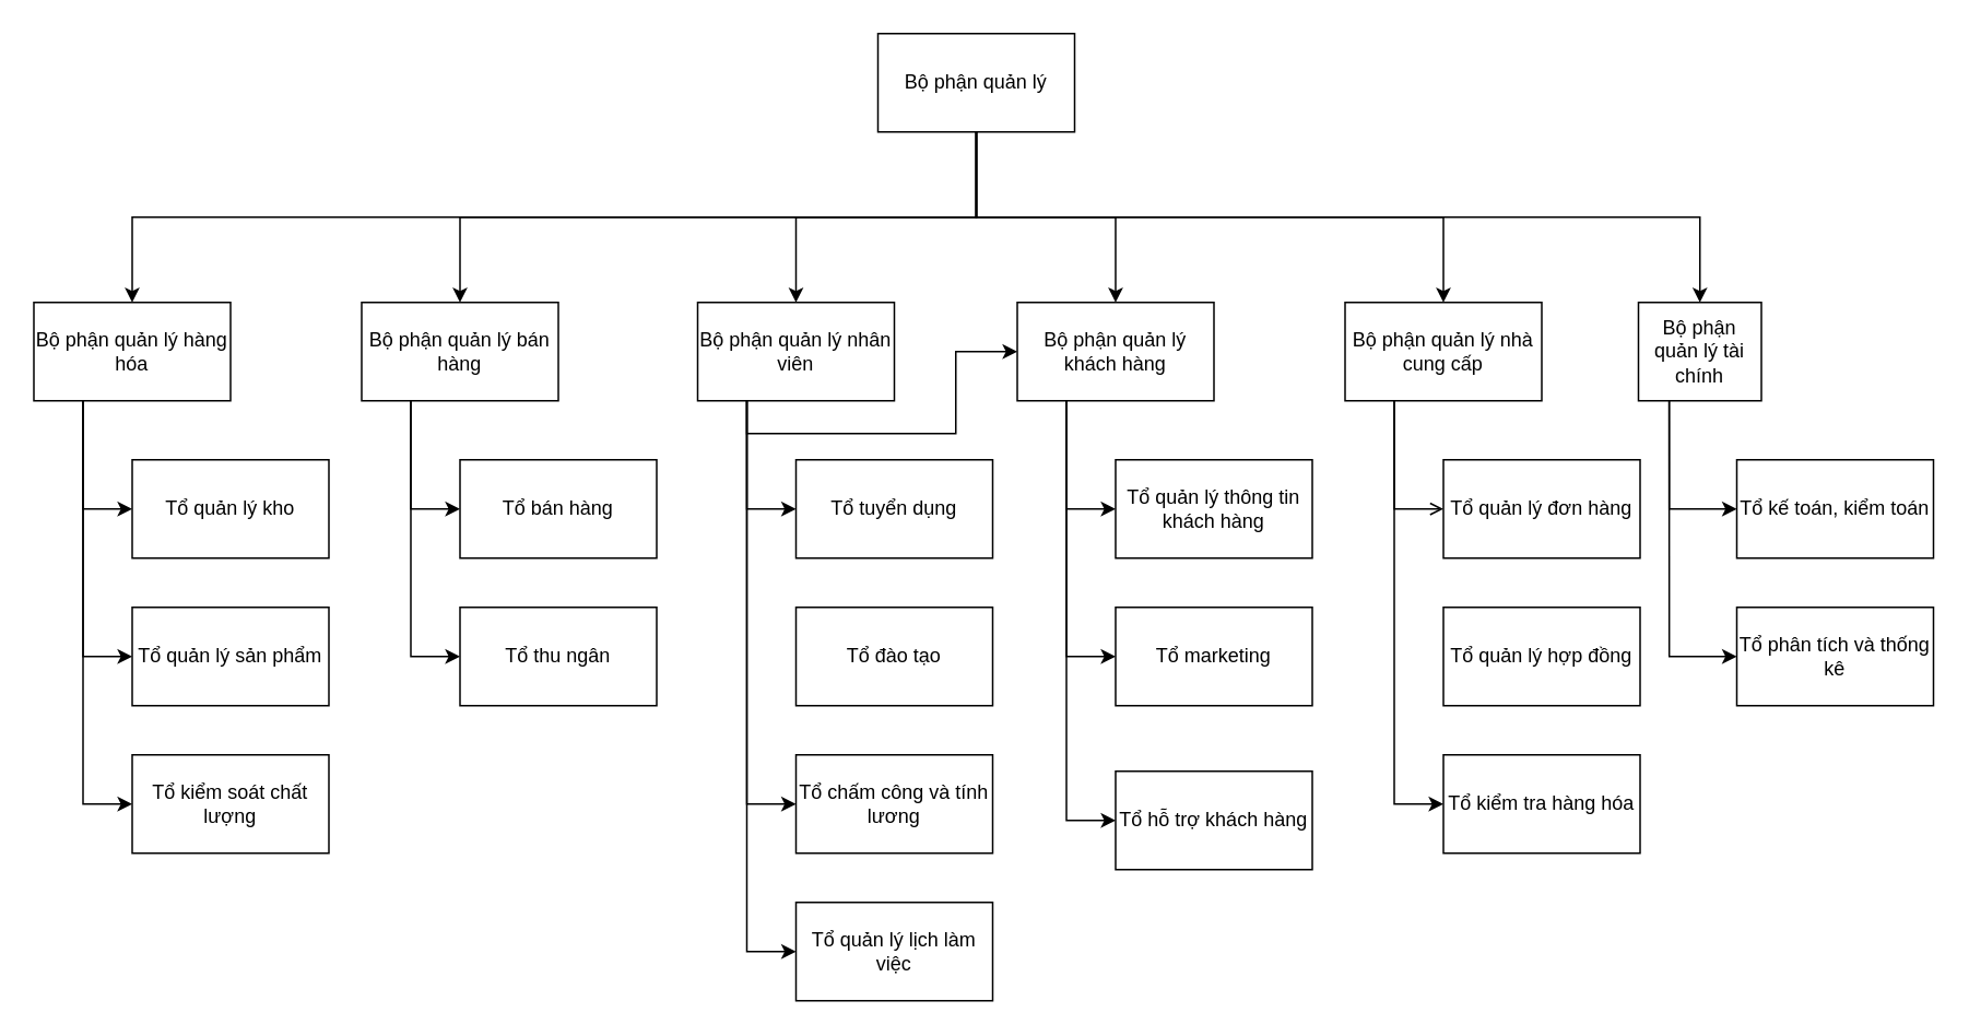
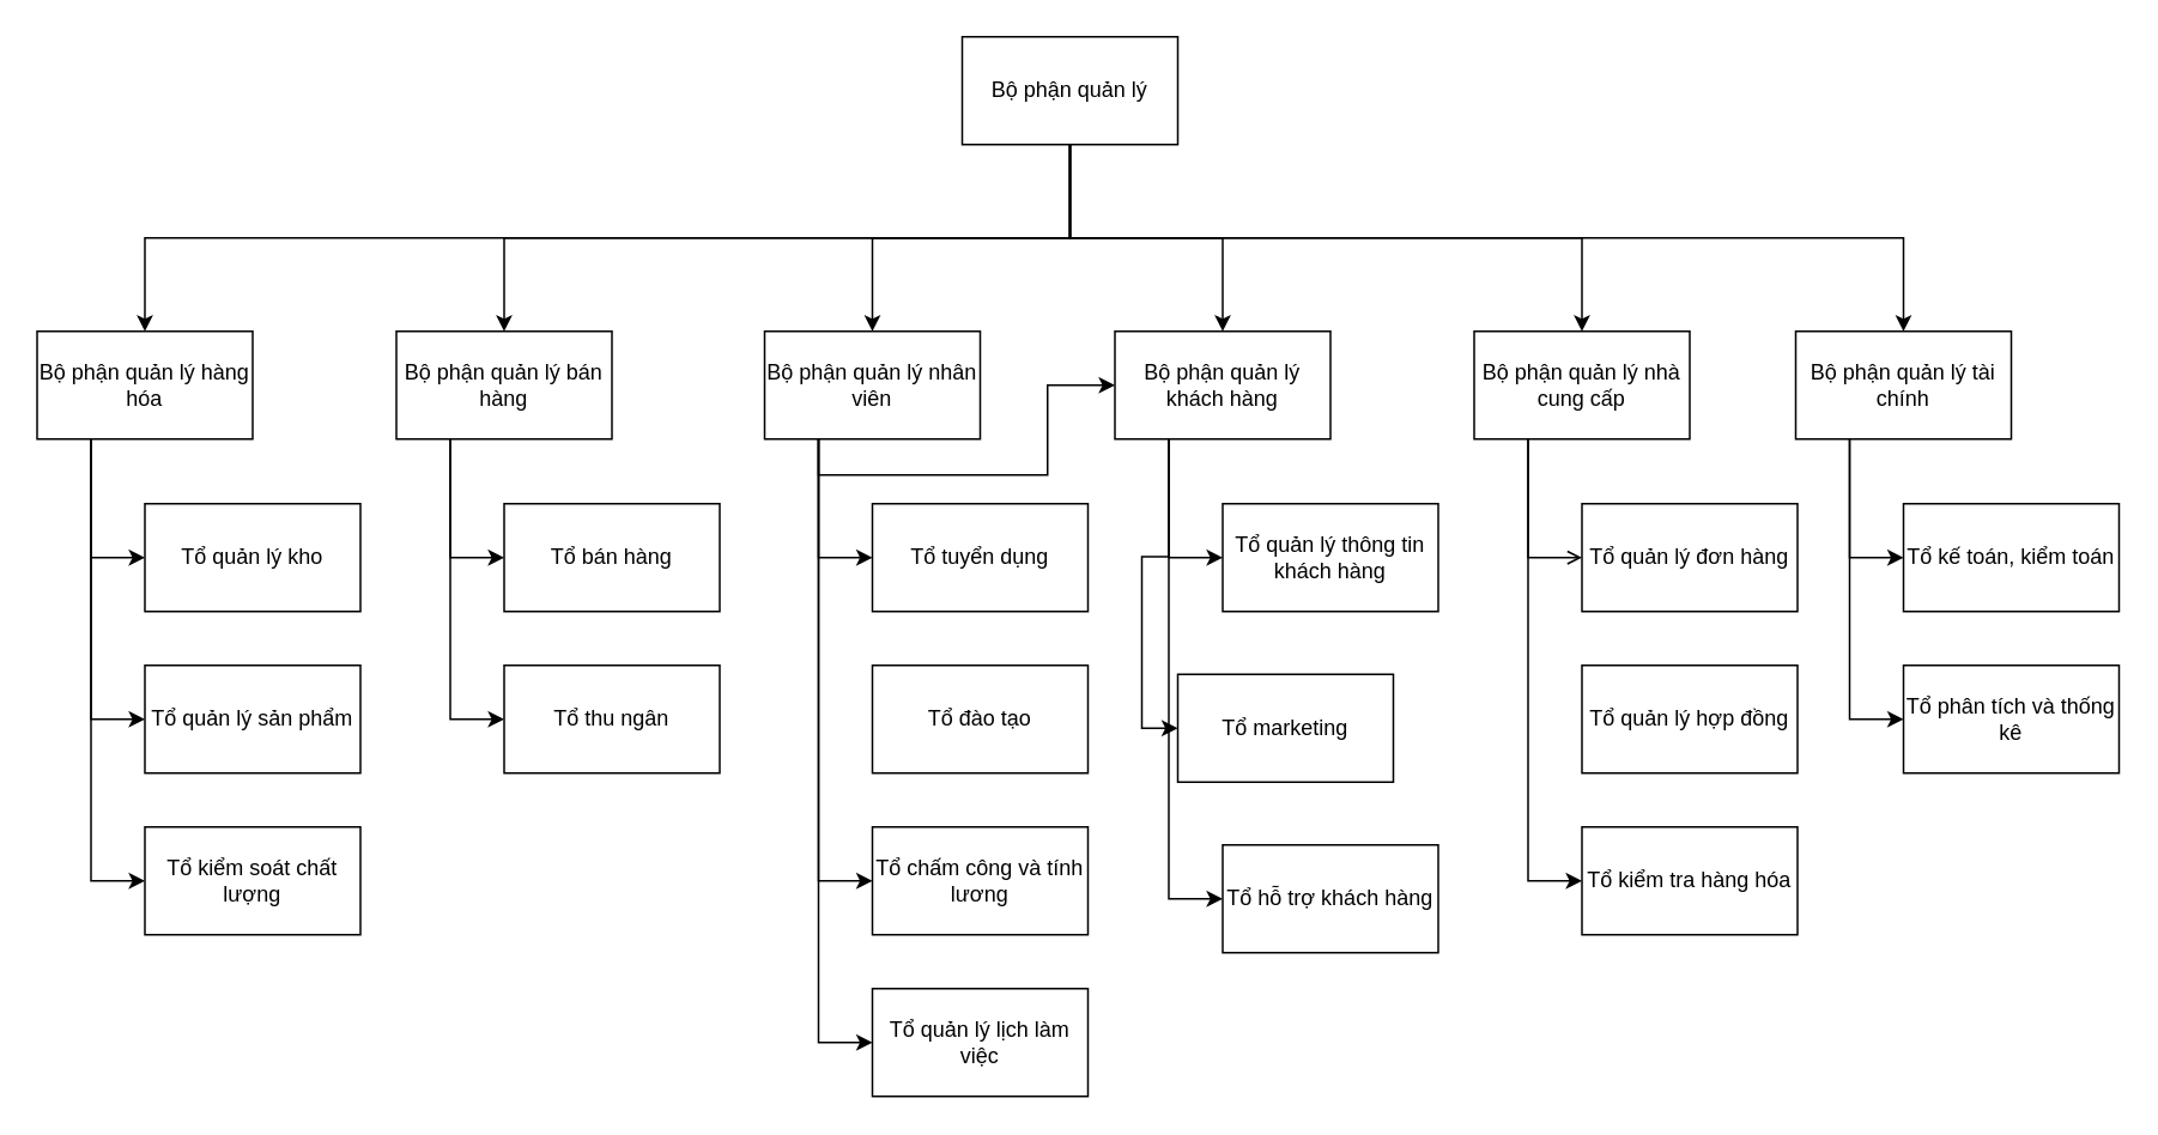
- <mxCell id="45" value="Bộ phận quản lý tài chính" style="rounded=0;whiteSpace=wrap;html=1;" vertex="1" parent="1"><mxGeometry x="999" y="184" width="75" height="60" as="geometry" /></mxCell>
+ <mxCell id="45" value="Bộ phận quản lý tài chính" style="rounded=0;whiteSpace=wrap;html=1;" vertex="1" parent="1"><mxGeometry x="999" y="184" width="120" height="60" as="geometry" /></mxCell>
- <mxCell id="36" value="Tổ marketing" style="rounded=0;whiteSpace=wrap;html=1;" vertex="1" parent="1"><mxGeometry x="680" y="370" width="120" height="60" as="geometry" /></mxCell>
+ <mxCell id="36" value="Tổ marketing" style="rounded=0;whiteSpace=wrap;html=1;" vertex="1" parent="1"><mxGeometry x="655" y="375" width="120" height="60" as="geometry" /></mxCell>
